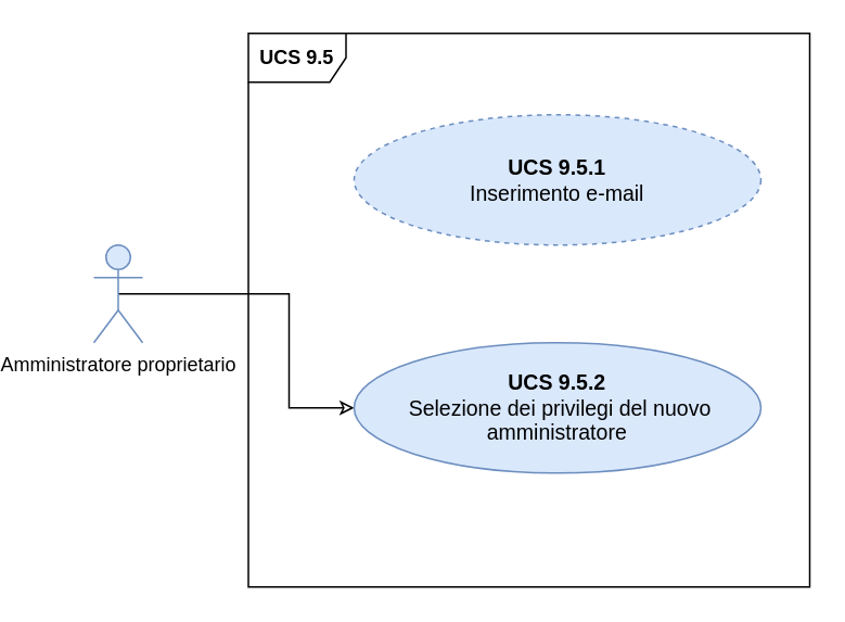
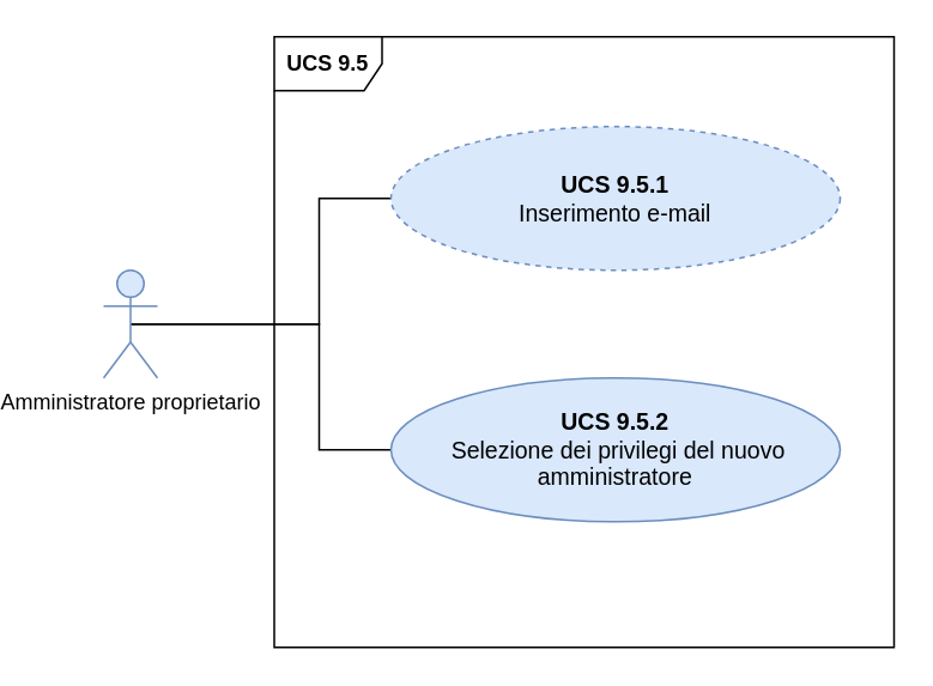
+ <mxCell id="3" style="edgeStyle=orthogonalEdgeStyle;rounded=0;orthogonalLoop=1;jettySize=auto;html=1;exitX=0.5;exitY=0.5;exitDx=0;exitDy=0;exitPerimeter=0;entryX=0;entryY=0.5;entryDx=0;entryDy=0;endArrow=none;endFill=0;" parent="1" source="5" target="6" edge="1"><mxGeometry relative="1" as="geometry"><Array as="points"><mxPoint x="140" y="180" /><mxPoint x="140" y="110" /></Array></mxGeometry></mxCell>
- <mxCell id="4" style="edgeStyle=orthogonalEdgeStyle;rounded=0;orthogonalLoop=1;jettySize=auto;html=1;exitX=0.5;exitY=0.5;exitDx=0;exitDy=0;exitPerimeter=0;entryX=0;entryY=0.5;entryDx=0;entryDy=0;endArrow=classic;endFill=0;" parent="1" source="5" target="7" edge="1"><mxGeometry relative="1" as="geometry"><Array as="points"><mxPoint x="140" y="180" /><mxPoint x="140" y="250" /></Array></mxGeometry></mxCell>
+ <mxCell id="4" style="edgeStyle=orthogonalEdgeStyle;rounded=0;orthogonalLoop=1;jettySize=auto;html=1;exitX=0.5;exitY=0.5;exitDx=0;exitDy=0;exitPerimeter=0;entryX=0;entryY=0.5;entryDx=0;entryDy=0;endArrow=none;endFill=0;" parent="1" source="5" target="7" edge="1"><mxGeometry relative="1" as="geometry"><Array as="points"><mxPoint x="140" y="180" /><mxPoint x="140" y="250" /></Array></mxGeometry></mxCell>
